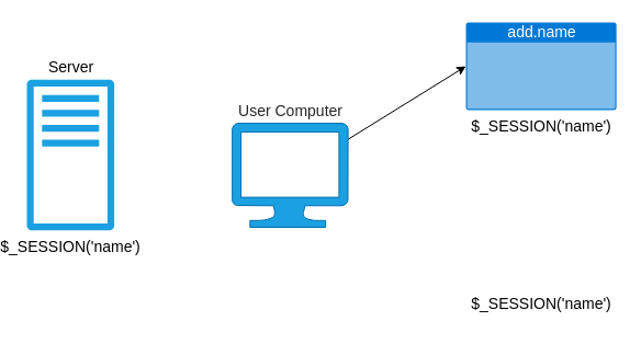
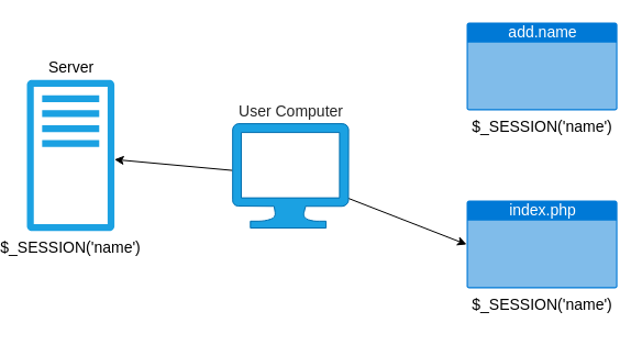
- <mxCell id="4" style="edgeStyle=none;html=1;entryX=0;entryY=0.5;entryDx=0;entryDy=0;entryPerimeter=0;fontSize=14;fontColor=#262626;" edge="1" parent="1" source="6" target="7"><mxGeometry relative="1" as="geometry" /></mxCell>
+ <mxCell id="4" style="edgeStyle=none;html=1;fontSize=14;fontColor=#262626;" edge="1" parent="1" source="6" target="2"><mxGeometry relative="1" as="geometry" /></mxCell>
+ <mxCell id="5" style="edgeStyle=none;html=1;entryX=0;entryY=0.5;entryDx=0;entryDy=0;entryPerimeter=0;fontSize=14;fontColor=#262626;" edge="1" parent="1" source="6" target="8"><mxGeometry relative="1" as="geometry" /></mxCell>
+ <mxCell id="8" value="&lt;font style=&quot;font-size: 14px;&quot;&gt;index.php&lt;/font&gt;" style="html=1;strokeColor=none;fillColor=#0079D6;labelPosition=center;verticalLabelPosition=middle;verticalAlign=top;align=center;fontSize=12;outlineConnect=0;spacingTop=-6;fontColor=#FFFFFF;sketch=0;shape=mxgraph.sitemap.page;" vertex="1" parent="1"><mxGeometry x="420" y="182" width="137.14" height="80" as="geometry" /></mxCell>
